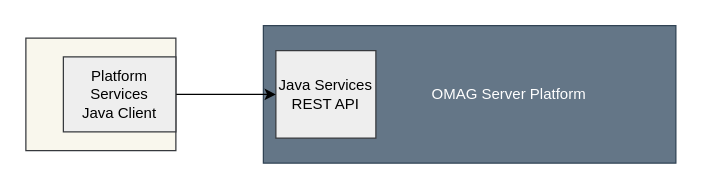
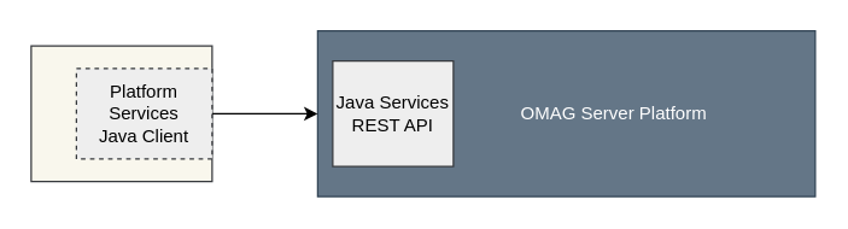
- <mxCell id="6" value="Platform Services&lt;br&gt;Java Client" style="rounded=0;whiteSpace=wrap;html=1;fillColor=#eeeeee;strokeColor=#36393d;" vertex="1" parent="1"><mxGeometry x="50" y="45" width="90" height="60" as="geometry" /></mxCell>
+ <mxCell id="6" value="Platform Services&lt;br&gt;Java Client" style="rounded=0;whiteSpace=wrap;html=1;fillColor=#eeeeee;strokeColor=#36393d;dashed=1;" vertex="1" parent="1"><mxGeometry x="50" y="45" width="90" height="60" as="geometry" /></mxCell>
- <mxCell id="5" style="edgeStyle=orthogonalEdgeStyle;rounded=0;orthogonalLoop=1;jettySize=auto;html=1;exitX=1;exitY=0.5;exitDx=0;exitDy=0;" edge="1" parent="1" source="6" target="4"><mxGeometry relative="1" as="geometry" /></mxCell>
+ <mxCell id="5" style="edgeStyle=orthogonalEdgeStyle;rounded=0;orthogonalLoop=1;jettySize=auto;html=1;exitX=1;exitY=0.5;exitDx=0;exitDy=0;entryX=0;entryY=0.5;entryDx=0;entryDy=0;" edge="1" parent="1" source="6" target="3"><mxGeometry relative="1" as="geometry" /></mxCell>
